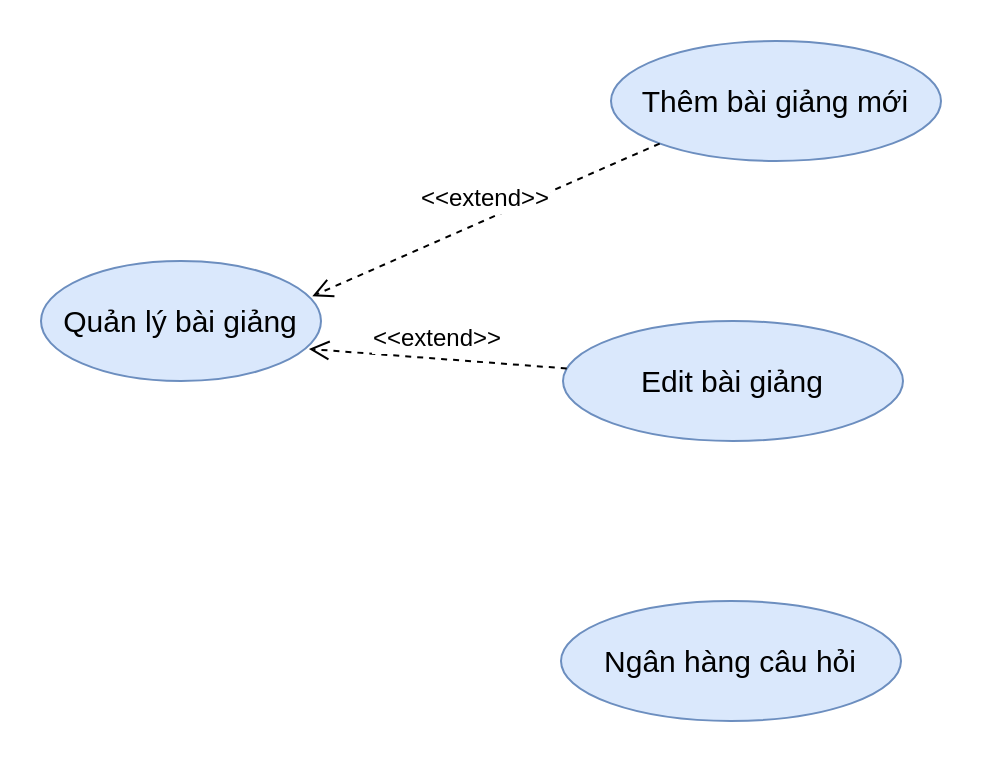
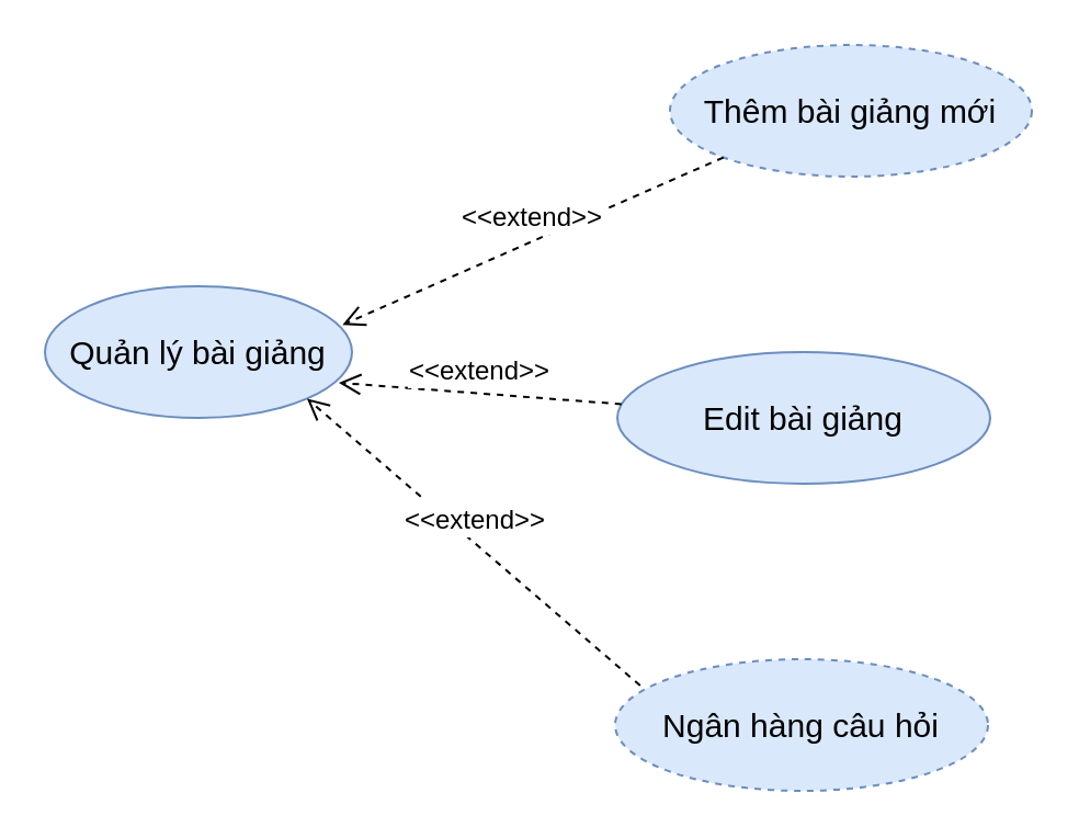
- <mxCell id="3" value="&lt;font style=&quot;font-size: 15px&quot;&gt;Thêm bài giảng mới&lt;/font&gt;" style="ellipse;whiteSpace=wrap;html=1;fillColor=#dae8fc;strokeColor=#6c8ebf;" vertex="1" parent="1"><mxGeometry x="305" y="20" width="165" height="60" as="geometry" /></mxCell>
+ <mxCell id="3" value="&lt;font style=&quot;font-size: 15px&quot;&gt;Thêm bài giảng mới&lt;/font&gt;" style="ellipse;whiteSpace=wrap;html=1;fillColor=#dae8fc;strokeColor=#6c8ebf;dashed=1;" vertex="1" parent="1"><mxGeometry x="305" y="20" width="165" height="60" as="geometry" /></mxCell>
+ <mxCell id="8" value="&lt;font style=&quot;font-size: 12px&quot;&gt;&amp;lt;&amp;lt;extend&amp;gt;&amp;gt;&lt;/font&gt;" style="html=1;verticalAlign=bottom;endArrow=open;dashed=1;endSize=8;rounded=0;fontSize=15;entryX=1;entryY=1;entryDx=0;entryDy=0;exitX=0.067;exitY=0.2;exitDx=0;exitDy=0;exitPerimeter=0;" edge="1" parent="1" source="7" target="2"><mxGeometry relative="1" as="geometry"><mxPoint x="301.812" y="203.838" as="sourcePoint" /><mxPoint x="168.98" y="193.98" as="targetPoint" /></mxGeometry></mxCell>
- <mxCell id="7" value="&lt;span style=&quot;font-size: 15px&quot;&gt;Ngân hàng câu hỏi&lt;/span&gt;" style="ellipse;whiteSpace=wrap;html=1;fillColor=#dae8fc;strokeColor=#6c8ebf;" vertex="1" parent="1"><mxGeometry x="280" y="300" width="170" height="60" as="geometry" /></mxCell>
+ <mxCell id="7" value="&lt;span style=&quot;font-size: 15px&quot;&gt;Ngân hàng câu hỏi&lt;/span&gt;" style="ellipse;whiteSpace=wrap;html=1;fillColor=#dae8fc;strokeColor=#6c8ebf;dashed=1;" vertex="1" parent="1"><mxGeometry x="280" y="300" width="170" height="60" as="geometry" /></mxCell>
